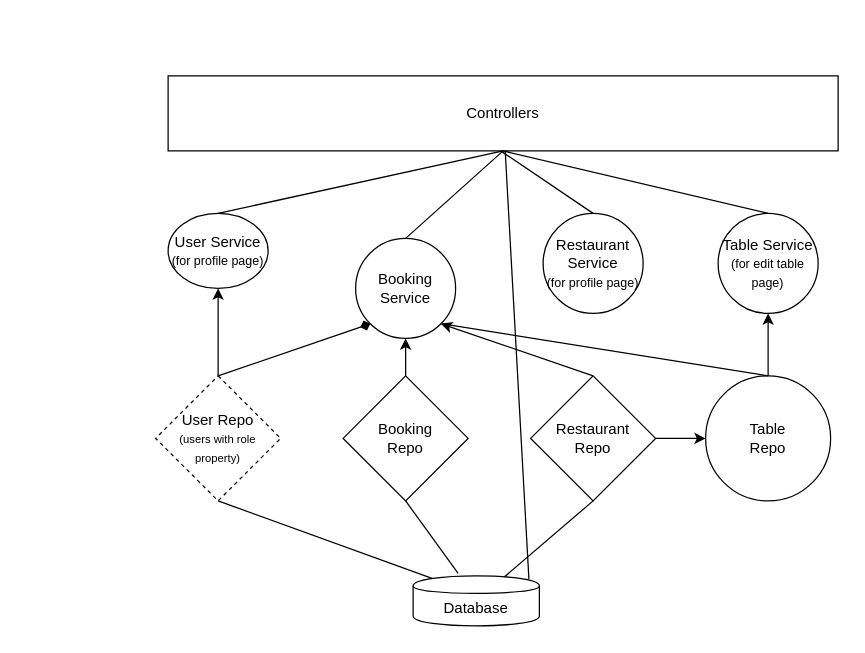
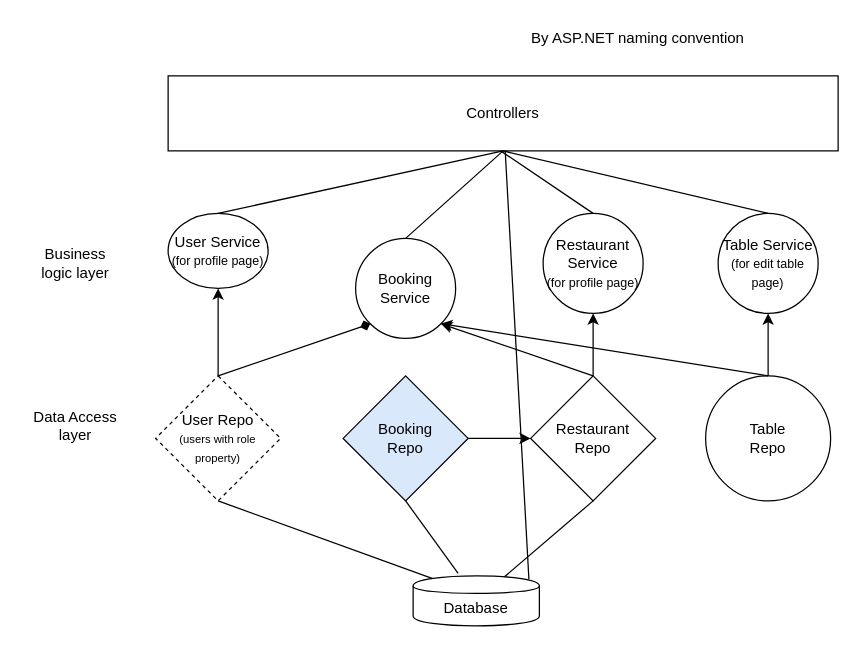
+ <mxCell id="29" value="By ASP.NET naming convention" style="text;html=1;strokeColor=none;fillColor=none;align=center;verticalAlign=middle;whiteSpace=wrap;rounded=0;" vertex="1" parent="1"><mxGeometry x="420" y="20" width="180" height="20" as="geometry" /></mxCell>
+ <mxCell id="27" value="Business logic layer" style="text;html=1;strokeColor=none;fillColor=none;align=center;verticalAlign=middle;whiteSpace=wrap;rounded=0;" vertex="1" parent="1"><mxGeometry x="25" y="200" width="70" height="20" as="geometry" /></mxCell>
- <mxCell id="26" value="" style="endArrow=none;html=1;exitX=0.5;exitY=0;exitDx=0;exitDy=0;entryX=1;entryY=1;entryDx=0;entryDy=0;" edge="1" parent="1" source="10" target="16"><mxGeometry width="50" height="50" relative="1" as="geometry"><mxPoint x="184" y="310" as="sourcePoint" /><mxPoint x="297.739" y="256.885" as="targetPoint" /></mxGeometry></mxCell>
+ <mxCell id="26" value="" style="endArrow=classic;html=1;exitX=0.5;exitY=0;exitDx=0;exitDy=0;entryX=1;entryY=1;entryDx=0;entryDy=0;" edge="1" parent="1" source="10" target="16"><mxGeometry width="50" height="50" relative="1" as="geometry"><mxPoint x="184" y="310" as="sourcePoint" /><mxPoint x="297.739" y="256.885" as="targetPoint" /></mxGeometry></mxCell>
- <mxCell id="5" value="" style="edgeStyle=orthogonalEdgeStyle;rounded=0;orthogonalLoop=1;jettySize=auto;html=1;" edge="1" parent="1" source="6" target="16"><mxGeometry relative="1" as="geometry" /></mxCell>
+ <mxCell id="5" value="" style="edgeStyle=orthogonalEdgeStyle;rounded=0;orthogonalLoop=1;jettySize=auto;html=1;" edge="1" parent="1" source="6" target="8"><mxGeometry relative="1" as="geometry" /></mxCell>
+ <mxCell id="28" value="Data Access layer" style="text;html=1;strokeColor=none;fillColor=none;align=center;verticalAlign=middle;whiteSpace=wrap;rounded=0;" vertex="1" parent="1"><mxGeometry x="20" y="330" width="80" height="20" as="geometry" /></mxCell>
- <mxCell id="6" value="&lt;div&gt;Booking&lt;/div&gt;&lt;div&gt;Repo&lt;/div&gt;" style="rhombus;whiteSpace=wrap;html=1;" vertex="1" parent="1"><mxGeometry x="274" y="300" width="100" height="100" as="geometry" /></mxCell>
+ <mxCell id="6" value="&lt;div&gt;Booking&lt;/div&gt;&lt;div&gt;Repo&lt;/div&gt;" style="rhombus;whiteSpace=wrap;html=1;fillColor=#dae8fc;" vertex="1" parent="1"><mxGeometry x="274" y="300" width="100" height="100" as="geometry" /></mxCell>
- <mxCell id="7" value="" style="edgeStyle=orthogonalEdgeStyle;rounded=0;orthogonalLoop=1;jettySize=auto;html=1;" edge="1" parent="1" source="8" target="10"><mxGeometry relative="1" as="geometry" /></mxCell>
+ <mxCell id="7" value="" style="edgeStyle=orthogonalEdgeStyle;rounded=0;orthogonalLoop=1;jettySize=auto;html=1;" edge="1" parent="1" source="8" target="17"><mxGeometry relative="1" as="geometry" /></mxCell>
